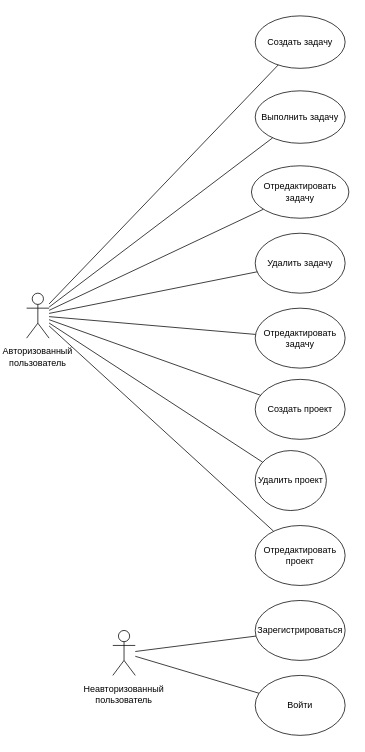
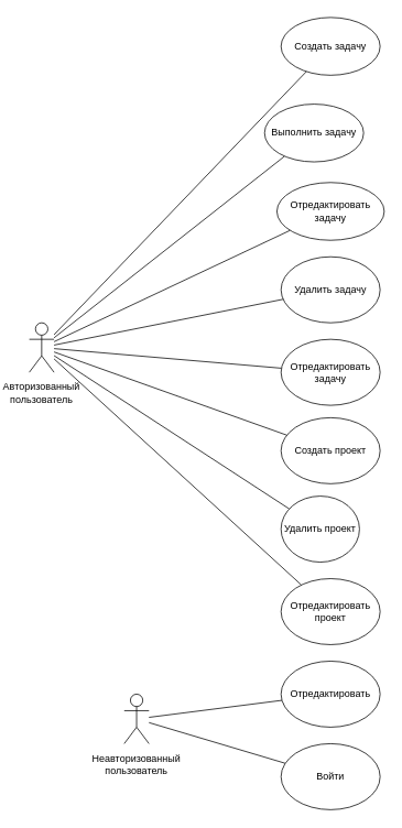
- <mxCell id="6" value="Выполнить задачу" style="ellipse;whiteSpace=wrap;html=1;" parent="1" vertex="1"><mxGeometry x="340" y="120" width="120" height="70" as="geometry" /></mxCell>
+ <mxCell id="6" value="Выполнить задачу" style="ellipse;whiteSpace=wrap;html=1;" parent="1" vertex="1"><mxGeometry x="320" y="125" width="120" height="70" as="geometry" /></mxCell>
- <mxCell id="18" value="Зарегистрироваться" style="ellipse;whiteSpace=wrap;html=1;" parent="1" vertex="1"><mxGeometry x="340" y="800" width="120" height="80" as="geometry" /></mxCell>
+ <mxCell id="18" value="Отредактировать" style="ellipse;whiteSpace=wrap;html=1;" parent="1" vertex="1"><mxGeometry x="340" y="800" width="120" height="80" as="geometry" /></mxCell>
